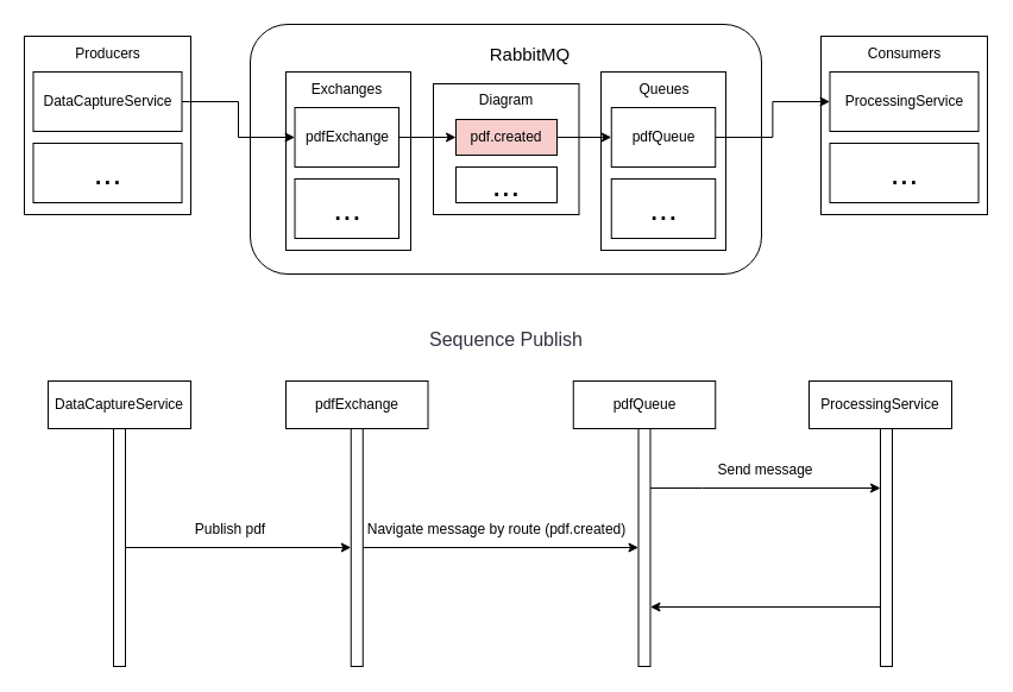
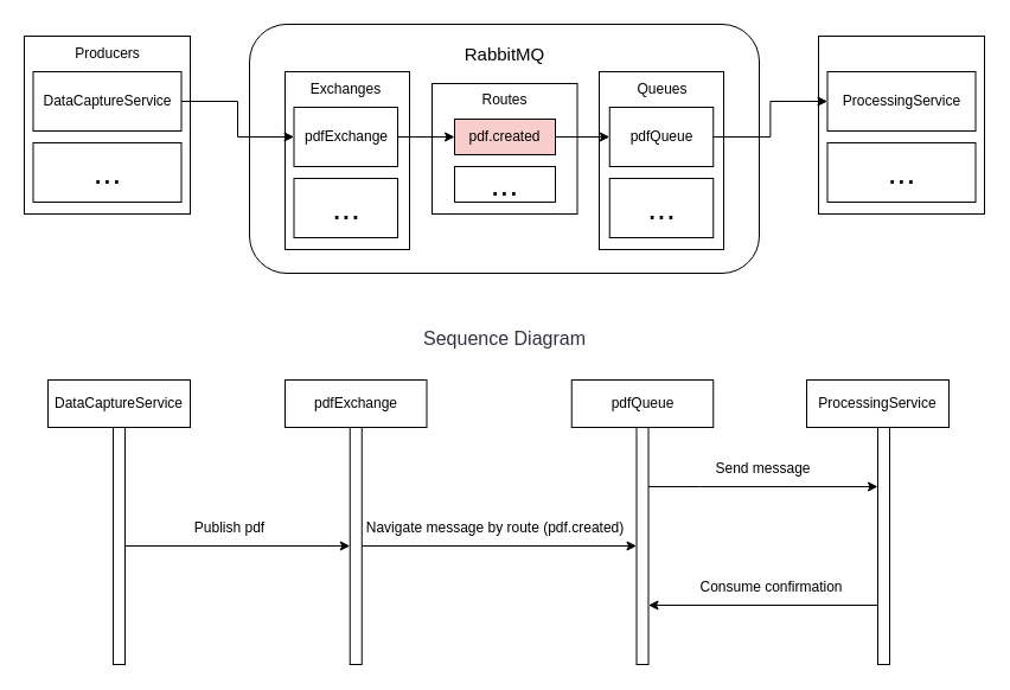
- <mxCell id="7" value="&lt;font style=&quot;font-size: 15px;&quot;&gt;RabbitMQ&lt;/font&gt;" style="text;html=1;align=center;verticalAlign=middle;resizable=0;points=[];autosize=1;strokeColor=none;fillColor=none;" vertex="1" parent="1"><mxGeometry x="400" y="30" width="90" height="30" as="geometry" /></mxCell>
+ <mxCell id="7" value="&lt;font style=&quot;font-size: 15px;&quot;&gt;RabbitMQ&lt;/font&gt;" style="text;html=1;align=center;verticalAlign=middle;resizable=0;points=[];autosize=1;strokeColor=none;fillColor=none;" vertex="1" parent="1"><mxGeometry x="380" y="30" width="90" height="30" as="geometry" /></mxCell>
- <mxCell id="4" value="Consumers" style="text;html=1;align=center;verticalAlign=middle;resizable=0;points=[];autosize=1;strokeColor=none;fillColor=none;" vertex="1" parent="1"><mxGeometry x="720" y="30" width="80" height="30" as="geometry" /></mxCell>
- <mxCell id="17" value="Diagram" style="rounded=0;whiteSpace=wrap;html=1;verticalAlign=top;" vertex="1" parent="1"><mxGeometry x="364" y="70" width="122.5" height="110" as="geometry" /></mxCell>
+ <mxCell id="17" value="Routes" style="rounded=0;whiteSpace=wrap;html=1;verticalAlign=top;" vertex="1" parent="1"><mxGeometry x="364" y="70" width="122.5" height="110" as="geometry" /></mxCell>
- <mxCell id="27" value="&lt;span style=&quot;background-color: rgb(255, 255, 255); color: rgb(48, 50, 64); font-family: &amp;quot;Sans Regular&amp;quot;, Arial, sans-serif; font-size: 16px; text-align: start;&quot;&gt;Sequence&amp;nbsp;Publish&lt;/span&gt;" style="text;html=1;align=center;verticalAlign=middle;resizable=0;points=[];autosize=1;strokeColor=none;fillColor=none;fontSize=15;" vertex="1" parent="1"><mxGeometry x="345" y="270" width="160" height="30" as="geometry" /></mxCell>
+ <mxCell id="27" value="&lt;span style=&quot;background-color: rgb(255, 255, 255); color: rgb(48, 50, 64); font-family: &amp;quot;Sans Regular&amp;quot;, Arial, sans-serif; font-size: 16px; text-align: start;&quot;&gt;Sequence&amp;nbsp;Diagram&lt;/span&gt;" style="text;html=1;align=center;verticalAlign=middle;resizable=0;points=[];autosize=1;strokeColor=none;fillColor=none;fontSize=15;" vertex="1" parent="1"><mxGeometry x="345" y="270" width="160" height="30" as="geometry" /></mxCell>
+ <mxCell id="43" value="Consume confirmation" style="text;html=1;align=center;verticalAlign=middle;resizable=0;points=[];autosize=1;strokeColor=none;fillColor=none;" vertex="1" parent="1"><mxGeometry x="580" y="480" width="140" height="30" as="geometry" /></mxCell>
